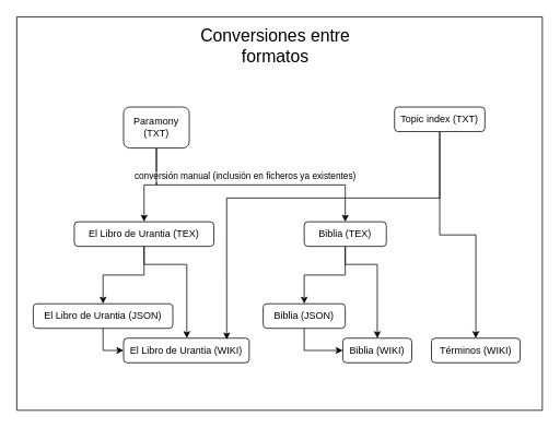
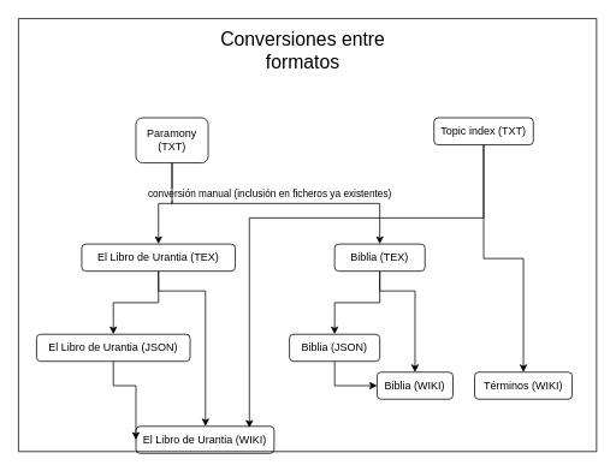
- <mxCell id="13" value="El Libro de Urantia (WIKI)" style="rounded=1;whiteSpace=wrap;html=1;" parent="1" vertex="1"><mxGeometry x="150" y="412" width="153" height="30" as="geometry" /></mxCell>
+ <mxCell id="13" value="El Libro de Urantia (WIKI)" style="rounded=1;whiteSpace=wrap;html=1;" parent="1" vertex="1"><mxGeometry x="150" y="472" width="153" height="30" as="geometry" /></mxCell>
